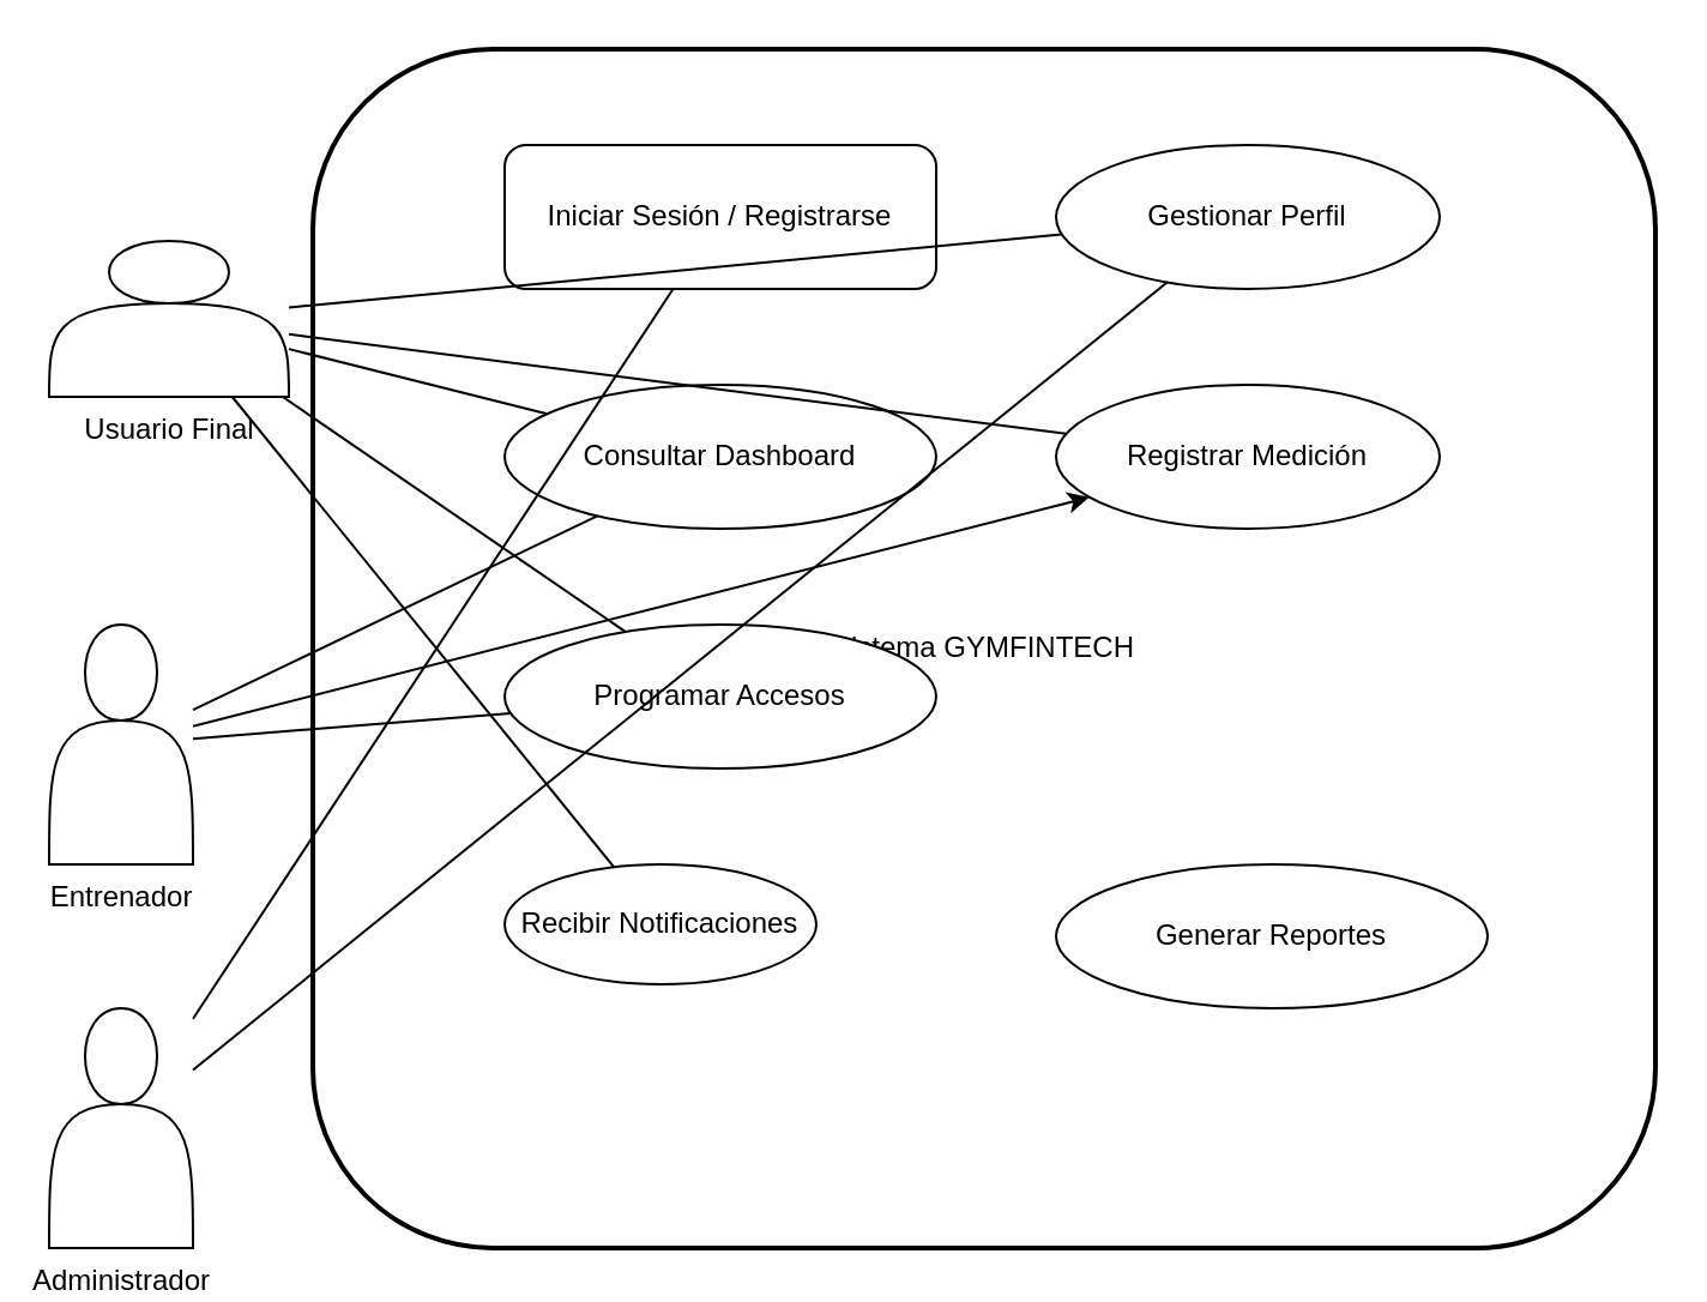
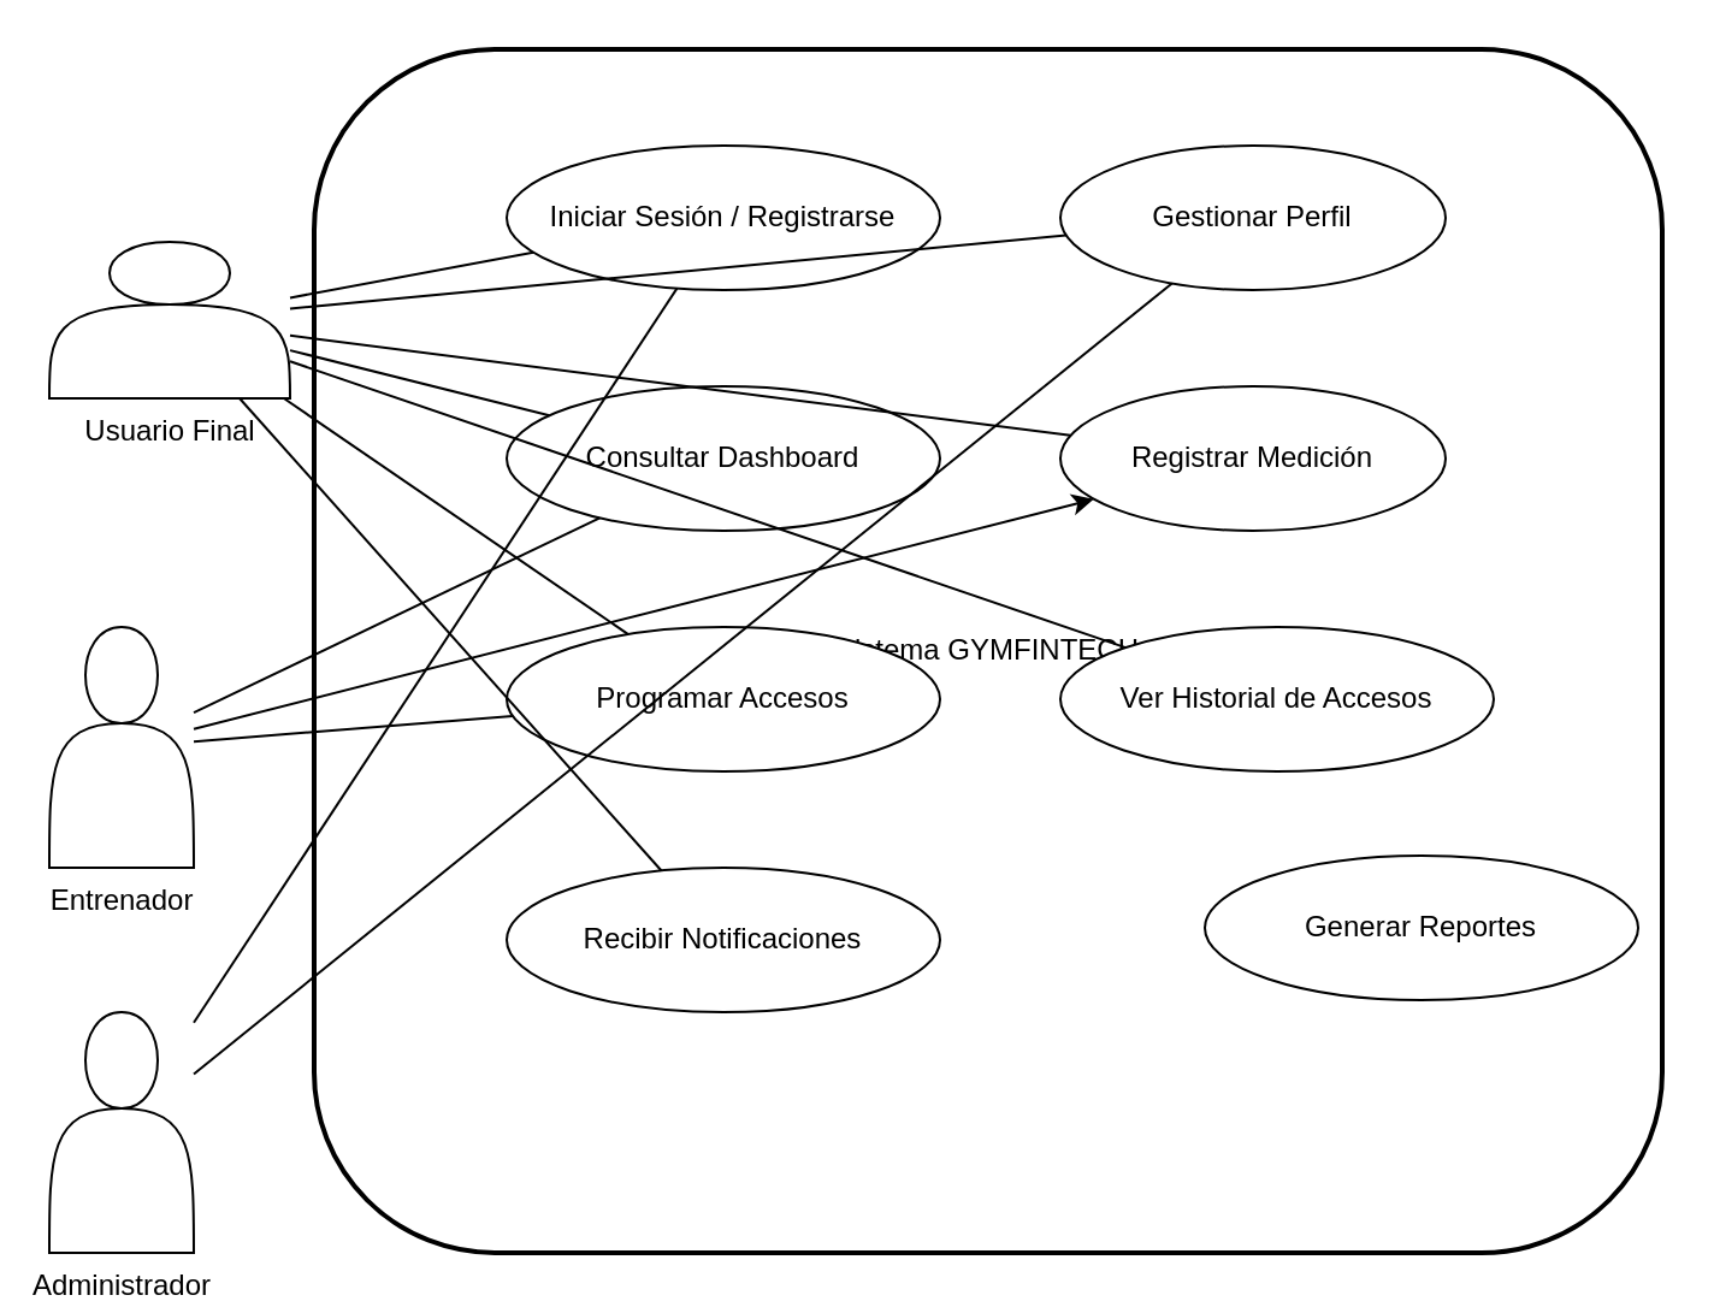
- <mxCell id="6" value="Iniciar Sesión / Registrarse" style="whiteSpace=wrap;html=1;rounded=1;" vertex="1" parent="1"><mxGeometry x="210" y="60" width="180" height="60" as="geometry" /></mxCell>
+ <mxCell id="6" value="Iniciar Sesión / Registrarse" style="ellipse;whiteSpace=wrap;html=1;" vertex="1" parent="1"><mxGeometry x="210" y="60" width="180" height="60" as="geometry" /></mxCell>
+ <mxCell id="14" edge="1" parent="1" source="3" target="6" style="endArrow=none;html=1;"><mxGeometry relative="1" as="geometry" /></mxCell>
+ <mxCell id="19" edge="1" parent="1" source="3" target="11" style="endArrow=none;html=1;"><mxGeometry relative="1" as="geometry" /></mxCell>
+ <mxCell id="11" value="Ver Historial de Accesos" style="ellipse;whiteSpace=wrap;html=1;" vertex="1" parent="1"><mxGeometry x="440" y="260" width="180" height="60" as="geometry" /></mxCell>
- <mxCell id="12" value="Recibir Notificaciones" style="ellipse;whiteSpace=wrap;html=1;" vertex="1" parent="1"><mxGeometry x="210" y="360" width="130" height="50" as="geometry" /></mxCell>
+ <mxCell id="12" value="Recibir Notificaciones" style="ellipse;whiteSpace=wrap;html=1;" vertex="1" parent="1"><mxGeometry x="210" y="360" width="180" height="60" as="geometry" /></mxCell>
- <mxCell id="13" value="Generar Reportes" style="ellipse;whiteSpace=wrap;html=1;" vertex="1" parent="1"><mxGeometry x="440" y="360" width="180" height="60" as="geometry" /></mxCell>
+ <mxCell id="13" value="Generar Reportes" style="ellipse;whiteSpace=wrap;html=1;" vertex="1" parent="1"><mxGeometry x="500" y="355" width="180" height="60" as="geometry" /></mxCell>
